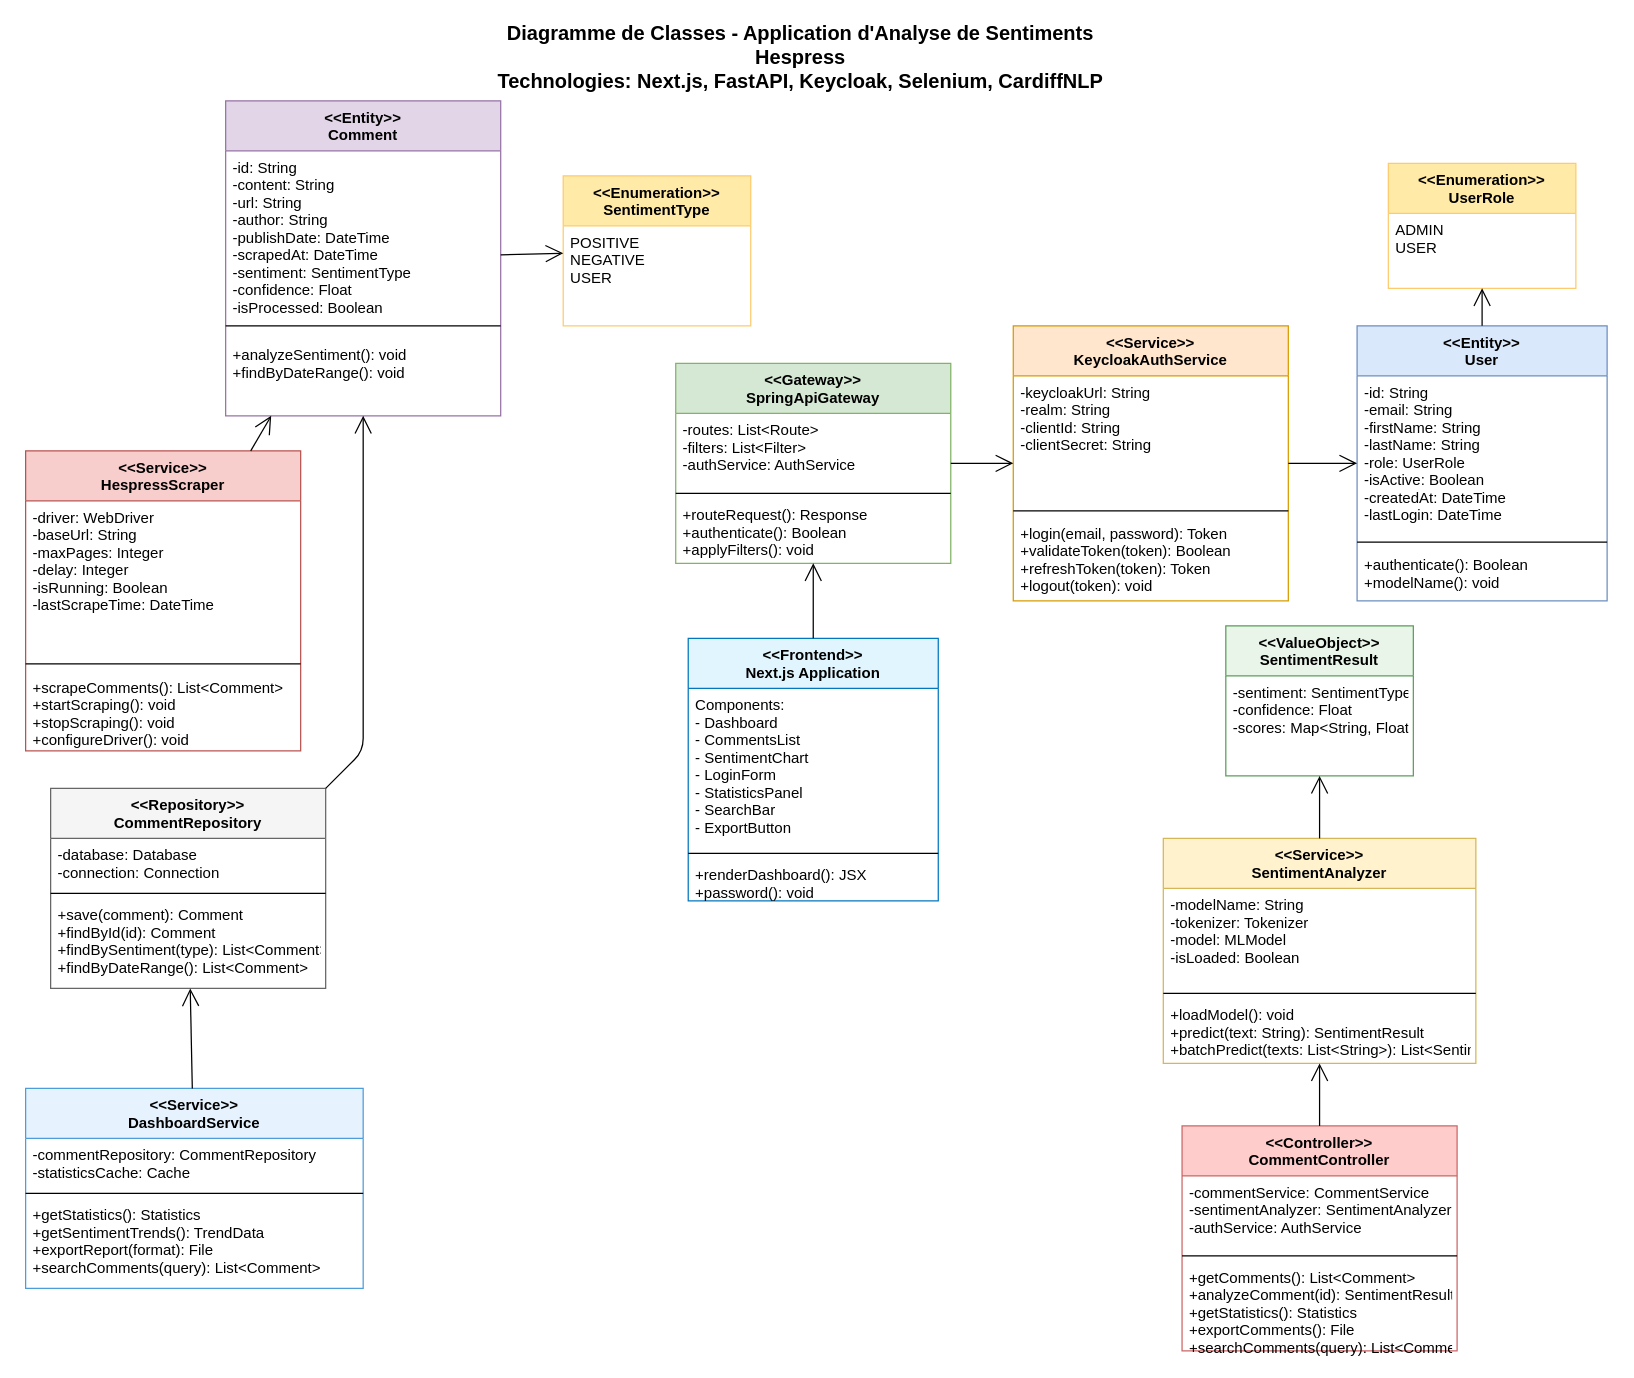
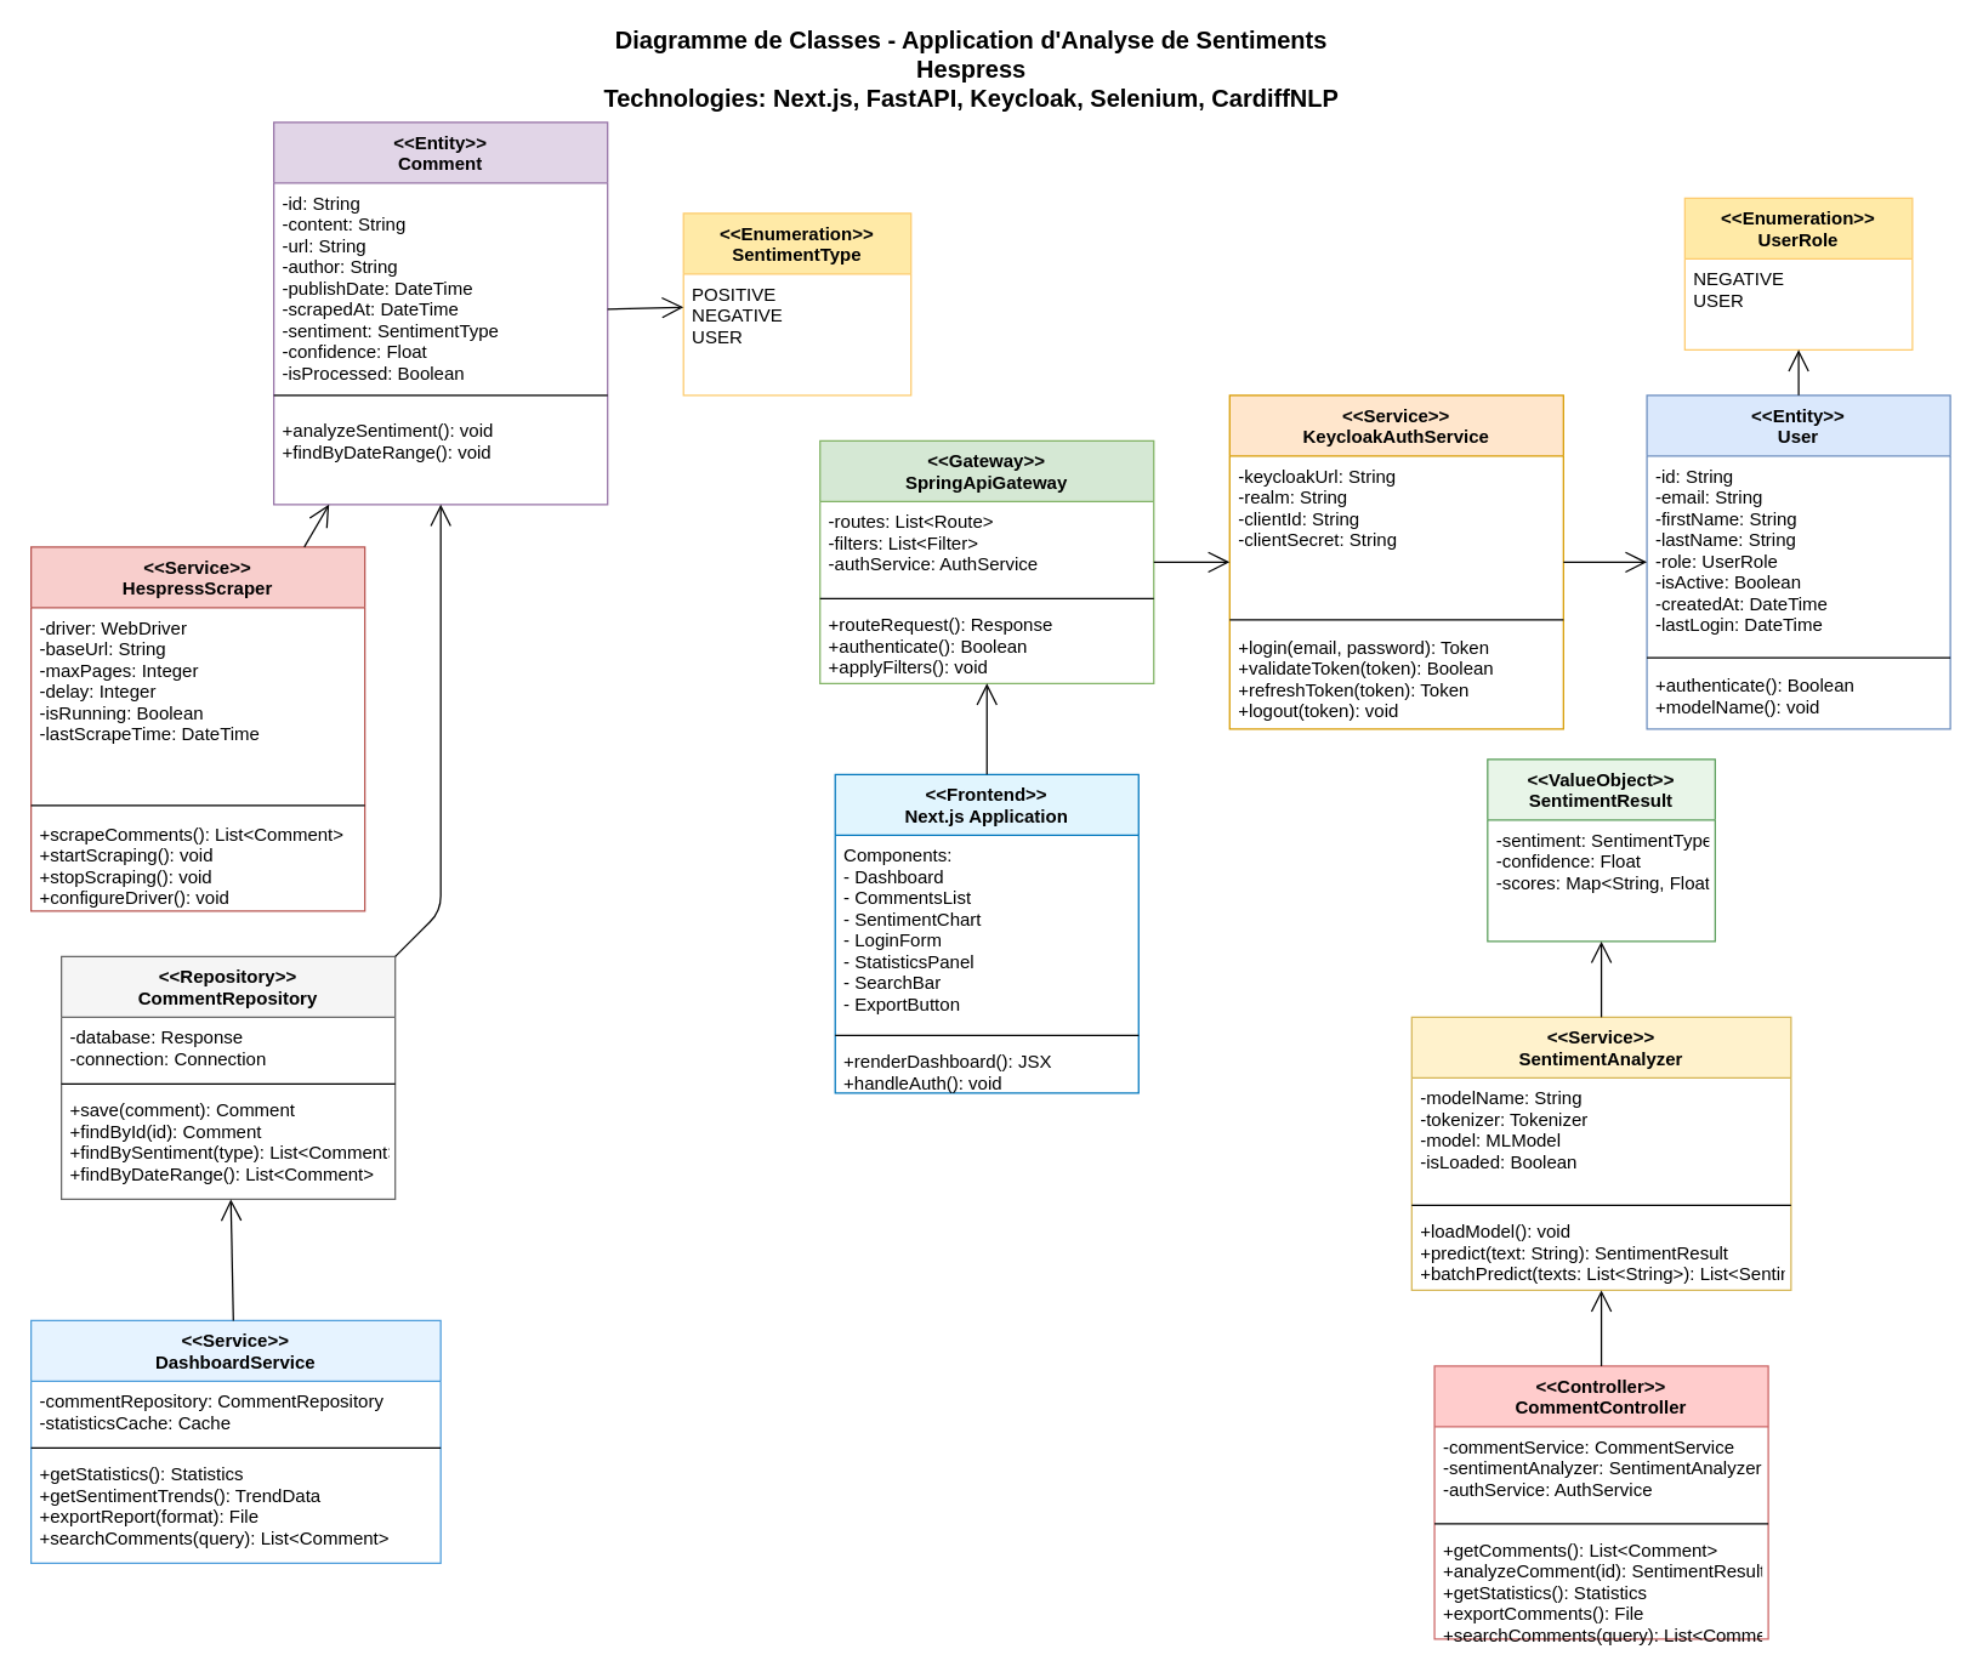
- <mxCell id="41" value="ADMIN&#10;USER" style="text;strokeColor=none;fillColor=none;align=left;verticalAlign=top;spacingLeft=4;spacingRight=4;overflow=hidden;rotatable=0;points=[[0,0.5],[1,0.5]];portConstraint=eastwest;" parent="40" vertex="1"><mxGeometry y="40" width="150" height="60" as="geometry" /></mxCell>
+ <mxCell id="41" value="NEGATIVE&#10;USER" style="text;strokeColor=none;fillColor=none;align=left;verticalAlign=top;spacingLeft=4;spacingRight=4;overflow=hidden;rotatable=0;points=[[0,0.5],[1,0.5]];portConstraint=eastwest;" parent="40" vertex="1"><mxGeometry y="40" width="150" height="60" as="geometry" /></mxCell>
- <mxCell id="27" value="-database: Database&#10;-connection: Connection" style="text;strokeColor=none;fillColor=none;align=left;verticalAlign=top;spacingLeft=4;spacingRight=4;overflow=hidden;rotatable=0;points=[[0,0.5],[1,0.5]];portConstraint=eastwest;" parent="26" vertex="1"><mxGeometry y="40" width="220" height="40" as="geometry" /></mxCell>
+ <mxCell id="27" value="-database: Response&#10;-connection: Connection" style="text;strokeColor=none;fillColor=none;align=left;verticalAlign=top;spacingLeft=4;spacingRight=4;overflow=hidden;rotatable=0;points=[[0,0.5],[1,0.5]];portConstraint=eastwest;" parent="26" vertex="1"><mxGeometry y="40" width="220" height="40" as="geometry" /></mxCell>
- <mxCell id="47" value="+renderDashboard(): JSX&#10;+password(): void" style="text;strokeColor=none;fillColor=none;align=left;verticalAlign=top;spacingLeft=4;spacingRight=4;overflow=hidden;rotatable=0;points=[[0,0.5],[1,0.5]];portConstraint=eastwest;" parent="44" vertex="1"><mxGeometry y="176" width="200" height="34" as="geometry" /></mxCell>
+ <mxCell id="47" value="+renderDashboard(): JSX&#10;+handleAuth(): void" style="text;strokeColor=none;fillColor=none;align=left;verticalAlign=top;spacingLeft=4;spacingRight=4;overflow=hidden;rotatable=0;points=[[0,0.5],[1,0.5]];portConstraint=eastwest;" parent="44" vertex="1"><mxGeometry y="176" width="200" height="34" as="geometry" /></mxCell>
